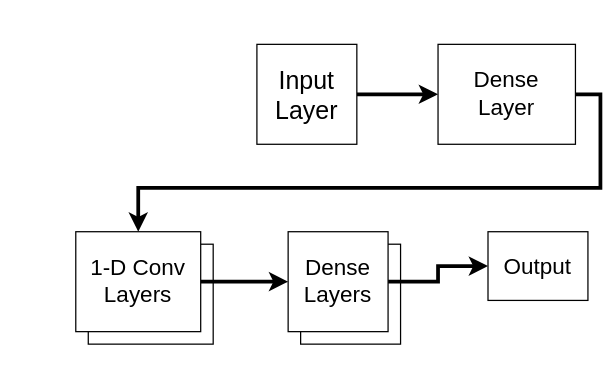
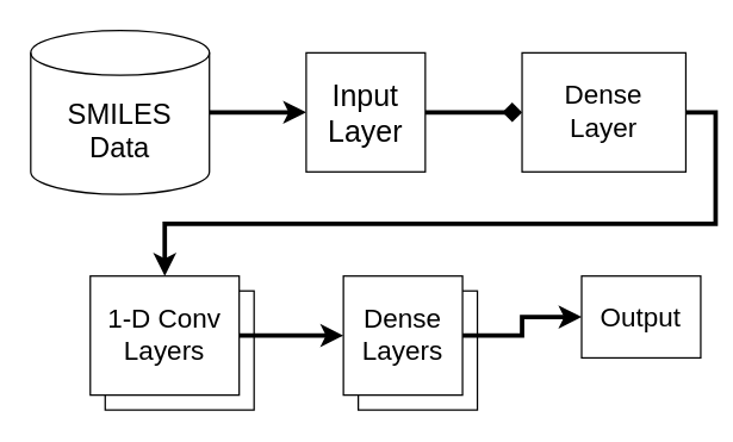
+ <mxCell id="5" value="&lt;div style=&quot;font-size: 19px&quot;&gt;&lt;font style=&quot;font-size: 19px&quot;&gt;SMILES &lt;br&gt;&lt;/font&gt;&lt;/div&gt;&lt;div style=&quot;font-size: 19px&quot;&gt;&lt;font style=&quot;font-size: 19px&quot;&gt;Data&lt;/font&gt;&lt;br&gt;&lt;/div&gt;" style="shape=cylinder3;whiteSpace=wrap;html=1;boundedLbl=1;backgroundOutline=1;size=15;" vertex="1" parent="1"><mxGeometry x="20" y="20" width="120" height="110" as="geometry" /></mxCell>
+ <mxCell id="4" style="edgeStyle=orthogonalEdgeStyle;rounded=0;orthogonalLoop=1;jettySize=auto;html=1;exitX=1;exitY=0.5;exitDx=0;exitDy=0;exitPerimeter=0;entryX=0;entryY=0.5;entryDx=0;entryDy=0;fontSize=18;strokeWidth=3;" edge="1" parent="1" source="5" target="7"><mxGeometry relative="1" as="geometry" /></mxCell>
- <mxCell id="6" style="edgeStyle=orthogonalEdgeStyle;rounded=0;orthogonalLoop=1;jettySize=auto;html=1;exitX=1;exitY=0.5;exitDx=0;exitDy=0;entryX=0;entryY=0.5;entryDx=0;entryDy=0;fontSize=18;strokeWidth=3;" edge="1" parent="1" source="7" target="9"><mxGeometry relative="1" as="geometry" /></mxCell>
+ <mxCell id="6" style="edgeStyle=orthogonalEdgeStyle;rounded=0;orthogonalLoop=1;jettySize=auto;html=1;exitX=1;exitY=0.5;exitDx=0;exitDy=0;entryX=0;entryY=0.5;entryDx=0;entryDy=0;fontSize=18;strokeWidth=3;endArrow=diamond;" edge="1" parent="1" source="7" target="9"><mxGeometry relative="1" as="geometry" /></mxCell>
